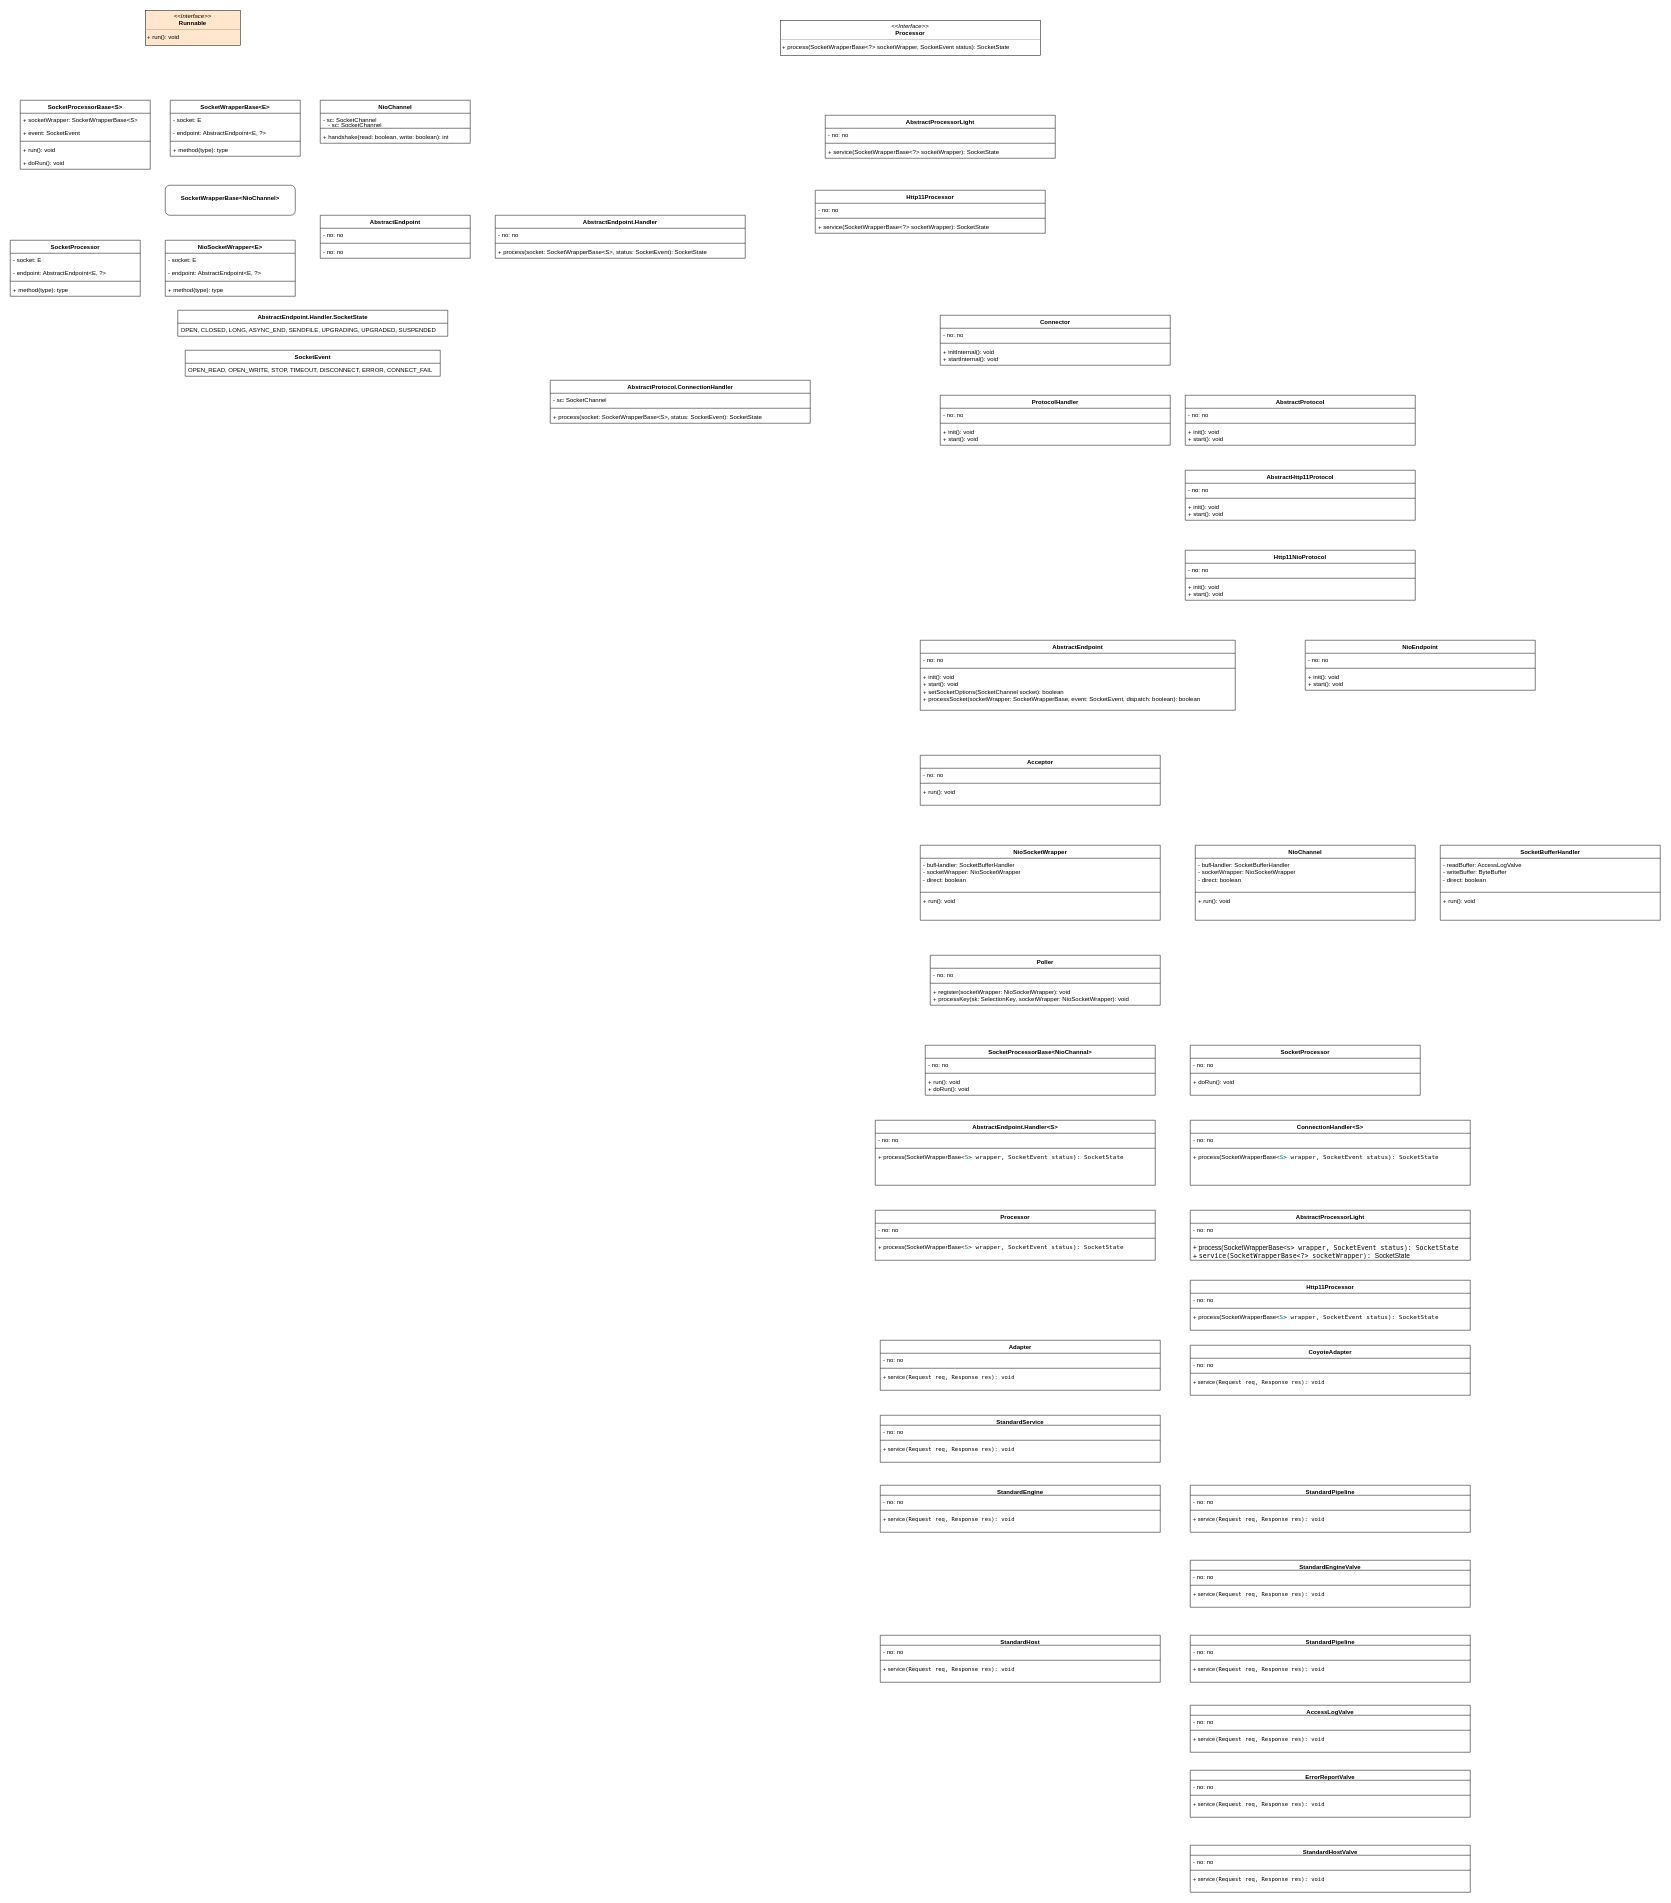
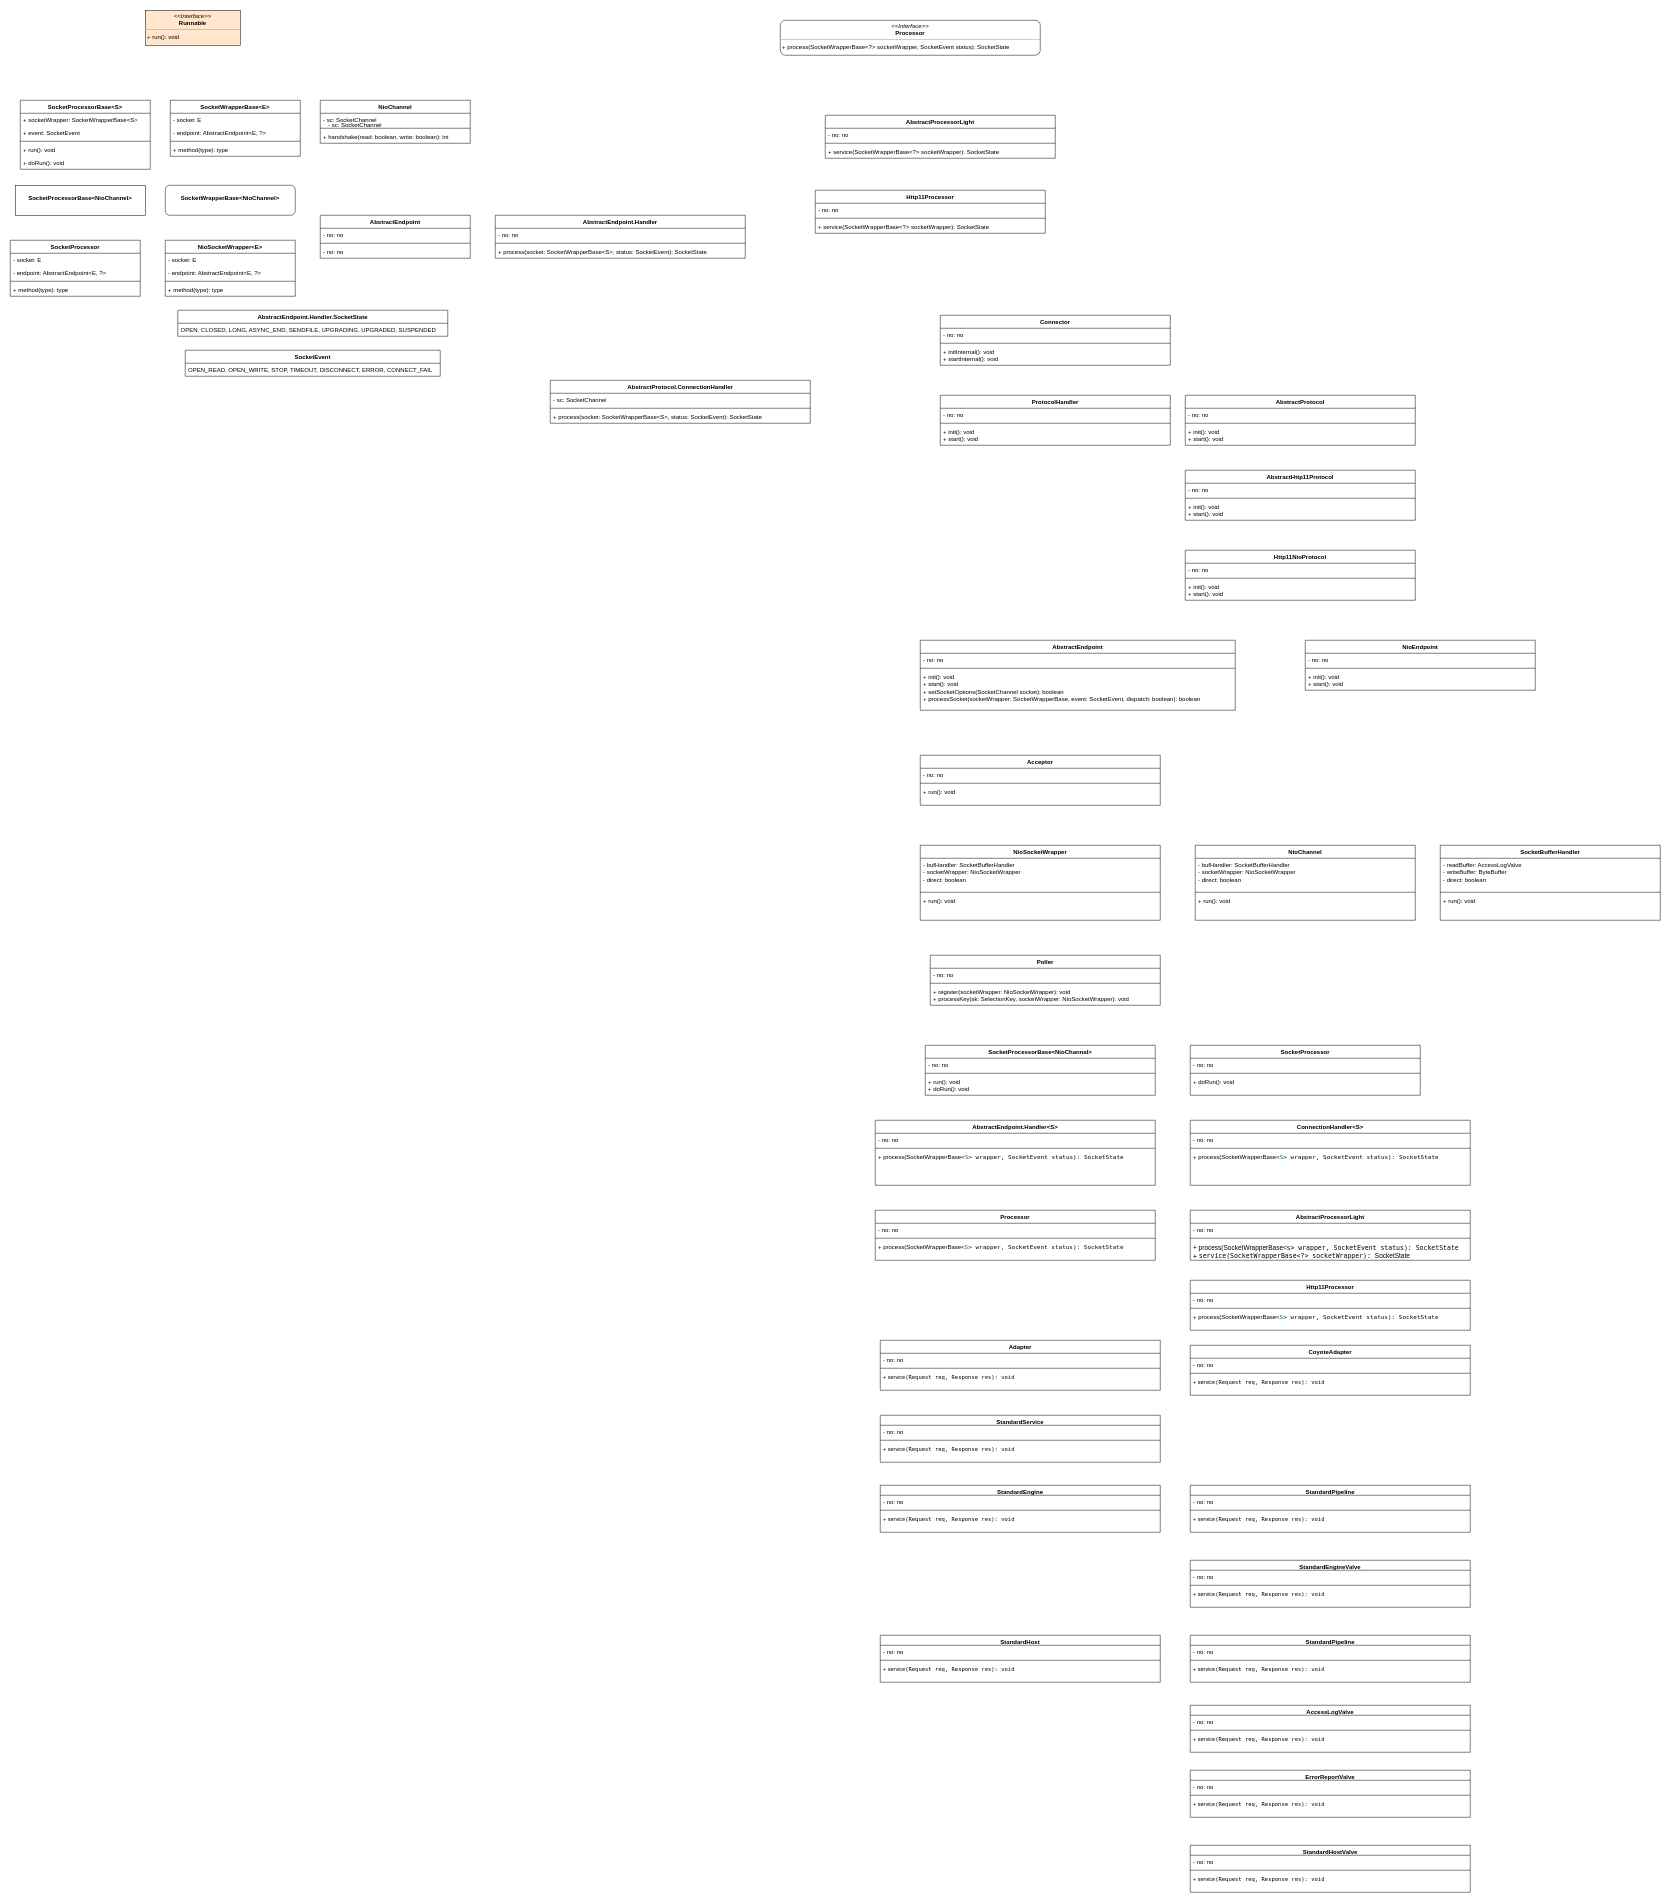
- <mxCell id="47" value="&lt;p style=&quot;margin:0px;margin-top:4px;text-align:center;&quot;&gt;&lt;i&gt;&amp;lt;&amp;lt;Interface&amp;gt;&amp;gt;&lt;/i&gt;&lt;br&gt;&lt;b&gt;Processor&lt;/b&gt;&lt;/p&gt;&lt;hr size=&quot;1&quot;&gt;&lt;p style=&quot;margin:0px;margin-left:4px;&quot;&gt;+ process(SocketWrapperBase&amp;lt;?&amp;gt; socketWrapper, SocketEvent status): SocketState&lt;/p&gt;" style="verticalAlign=top;align=left;overflow=fill;fontSize=12;fontFamily=Helvetica;html=1;whiteSpace=wrap;" parent="1" vertex="1"><mxGeometry x="1560" y="40" width="520" height="70" as="geometry" /></mxCell>
+ <mxCell id="47" value="&lt;p style=&quot;margin:0px;margin-top:4px;text-align:center;&quot;&gt;&lt;i&gt;&amp;lt;&amp;lt;Interface&amp;gt;&amp;gt;&lt;/i&gt;&lt;br&gt;&lt;b&gt;Processor&lt;/b&gt;&lt;/p&gt;&lt;hr size=&quot;1&quot;&gt;&lt;p style=&quot;margin:0px;margin-left:4px;&quot;&gt;+ process(SocketWrapperBase&amp;lt;?&amp;gt; socketWrapper, SocketEvent status): SocketState&lt;/p&gt;" style="verticalAlign=top;align=left;overflow=fill;fontSize=12;fontFamily=Helvetica;html=1;whiteSpace=wrap;rounded=1;" parent="1" vertex="1"><mxGeometry x="1560" y="40" width="520" height="70" as="geometry" /></mxCell>
+ <mxCell id="20" value="&lt;p style=&quot;margin:0px;margin-top:4px;text-align:center;&quot;&gt;&lt;br&gt;&lt;b&gt;SocketProcessorBase&amp;lt;NioChannel&amp;gt;&lt;/b&gt;&lt;/p&gt;" style="verticalAlign=top;align=left;overflow=fill;fontSize=12;fontFamily=Helvetica;html=1;whiteSpace=wrap;" parent="1" vertex="1"><mxGeometry x="30" y="370" width="260" height="60" as="geometry" /></mxCell>
